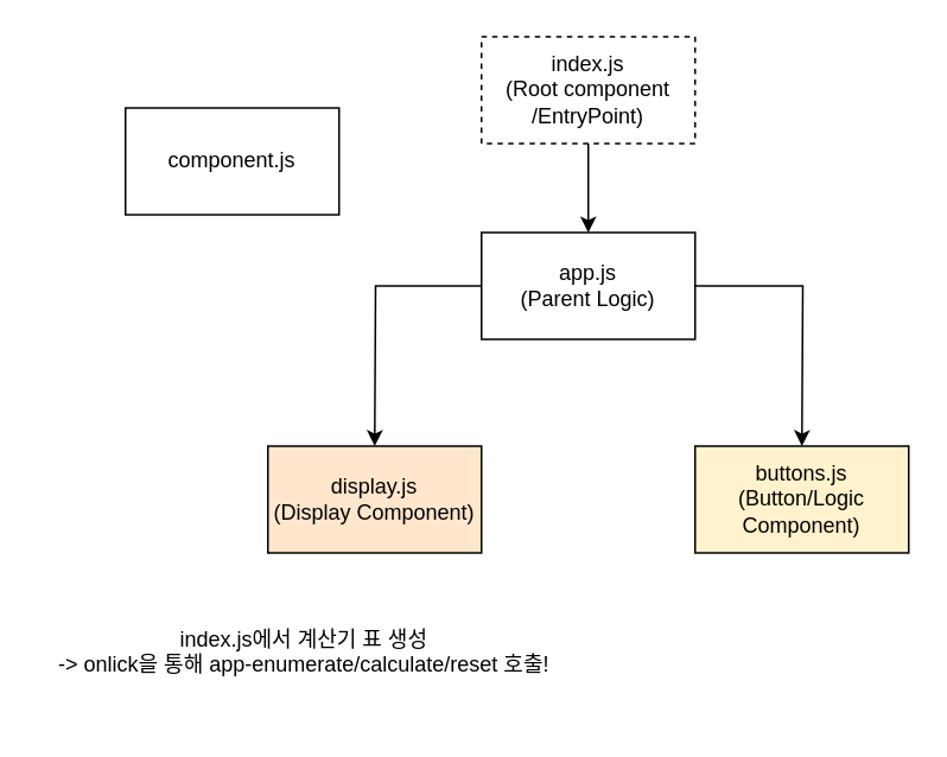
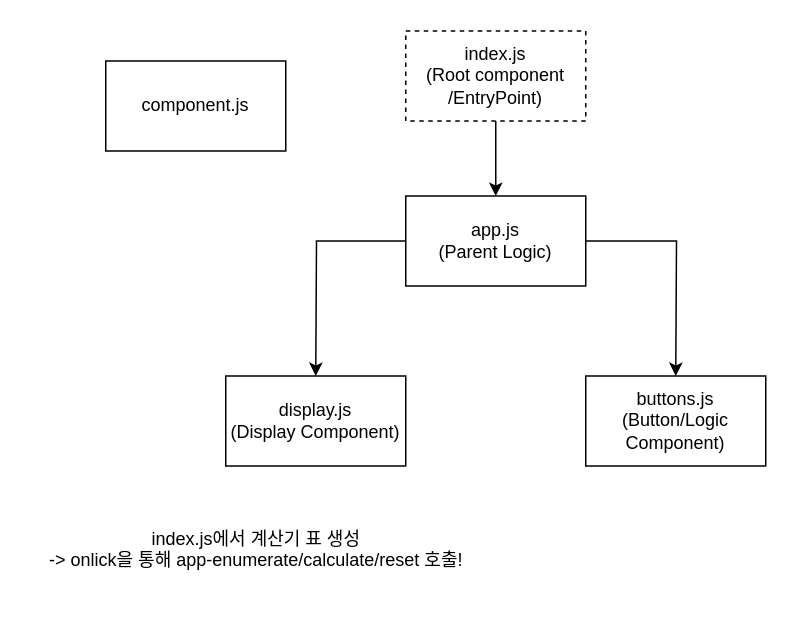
- <mxCell id="7" value="component.js" style="rounded=0;whiteSpace=wrap;html=1;" vertex="1" parent="1"><mxGeometry x="70" y="60" width="120" height="60" as="geometry" /></mxCell>
+ <mxCell id="7" value="component.js" style="rounded=0;whiteSpace=wrap;html=1;" vertex="1" parent="1"><mxGeometry x="70" y="40" width="120" height="60" as="geometry" /></mxCell>
- <mxCell id="8" value="display.js&lt;div&gt;(Display Component)&lt;/div&gt;" style="rounded=0;whiteSpace=wrap;html=1;fillColor=#ffe6cc;" vertex="1" parent="1"><mxGeometry x="150" y="250" width="120" height="60" as="geometry" /></mxCell>
+ <mxCell id="8" value="display.js&lt;div&gt;(Display Component)&lt;/div&gt;" style="rounded=0;whiteSpace=wrap;html=1;" vertex="1" parent="1"><mxGeometry x="150" y="250" width="120" height="60" as="geometry" /></mxCell>
- <mxCell id="9" value="buttons.js&lt;div&gt;(Button/Logic Component)&lt;/div&gt;" style="rounded=0;whiteSpace=wrap;html=1;fillColor=#fff2cc;" vertex="1" parent="1"><mxGeometry x="390" y="250" width="120" height="60" as="geometry" /></mxCell>
+ <mxCell id="9" value="buttons.js&lt;div&gt;(Button/Logic Component)&lt;/div&gt;" style="rounded=0;whiteSpace=wrap;html=1;" vertex="1" parent="1"><mxGeometry x="390" y="250" width="120" height="60" as="geometry" /></mxCell>
